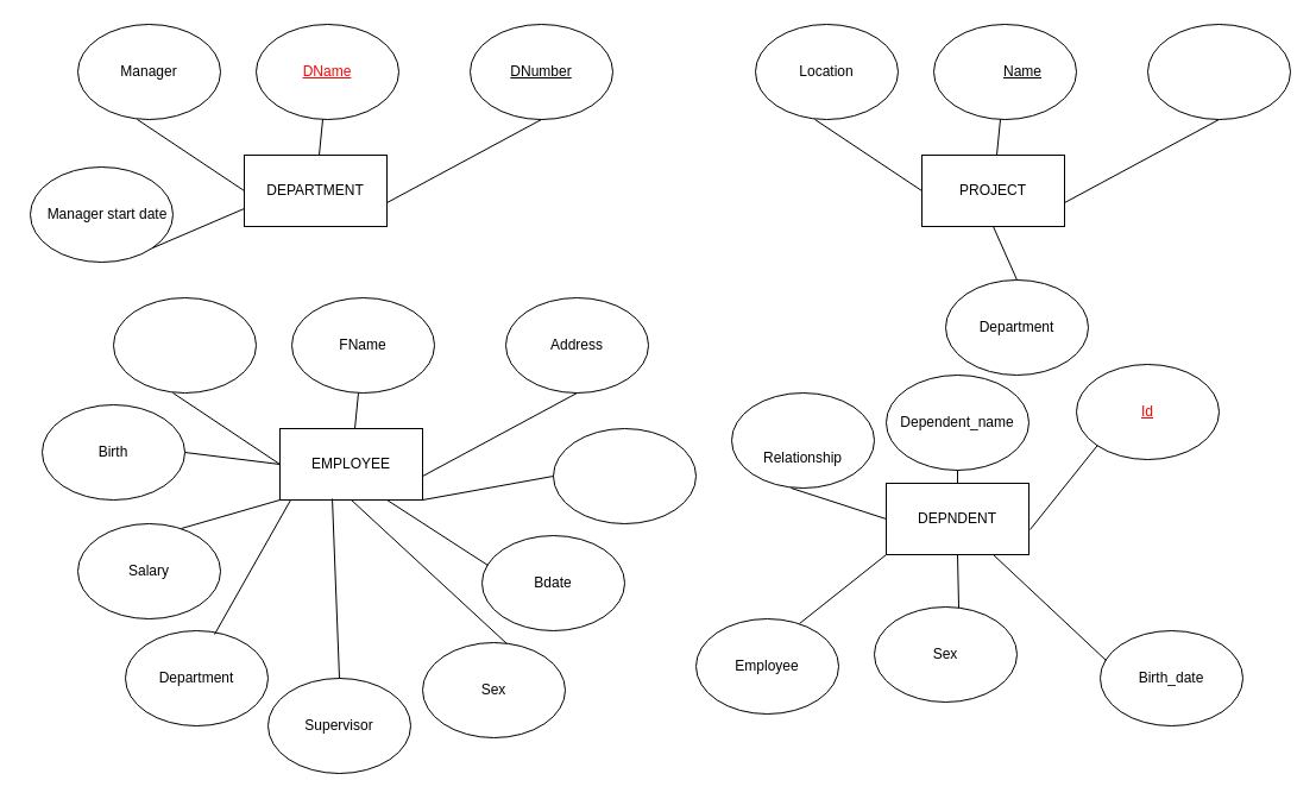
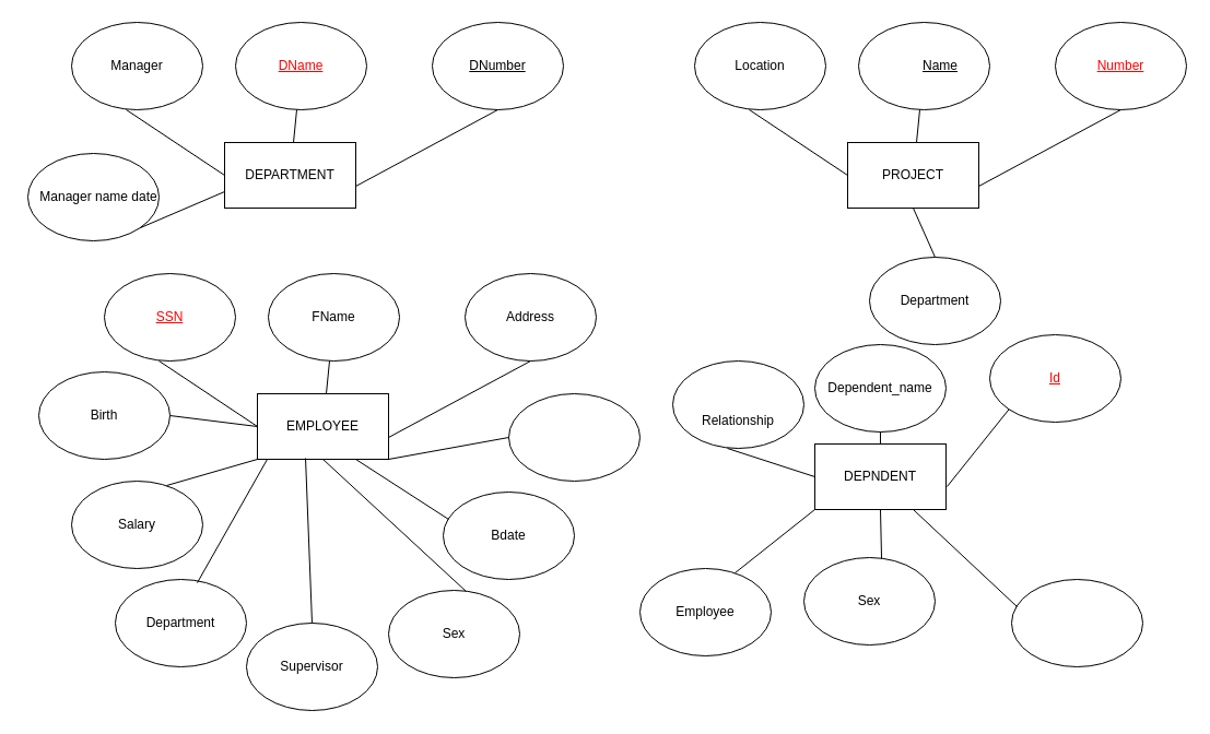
+ <mxCell id="30" value="&lt;div&gt;&lt;font color=&quot;#FF0000&quot;&gt;&lt;u&gt;Number&lt;/u&gt;&lt;/font&gt;&lt;/div&gt;" style="text;html=1;strokeColor=none;fillColor=none;align=center;verticalAlign=middle;whiteSpace=wrap;rounded=0;labelBorderColor=none;" parent="28" vertex="1"><mxGeometry x="30" y="25" width="60" height="30" as="geometry" /></mxCell>
- <mxCell id="111" value="Manager start date" style="text;html=1;strokeColor=none;fillColor=none;align=center;verticalAlign=middle;whiteSpace=wrap;rounded=0;labelBorderColor=none;" parent="109" vertex="1"><mxGeometry y="25" width="140" height="30" as="geometry" /></mxCell>
+ <mxCell id="111" value="Manager name date" style="text;html=1;strokeColor=none;fillColor=none;align=center;verticalAlign=middle;whiteSpace=wrap;rounded=0;labelBorderColor=none;" parent="109" vertex="1"><mxGeometry y="25" width="140" height="30" as="geometry" /></mxCell>
+ <mxCell id="40" value="&lt;font color=&quot;#FF0000&quot;&gt;&lt;u&gt;SSN&lt;/u&gt;&lt;/font&gt;" style="text;html=1;strokeColor=none;fillColor=none;align=center;verticalAlign=middle;whiteSpace=wrap;rounded=0;labelBorderColor=none;" parent="38" vertex="1"><mxGeometry x="30" y="25" width="60" height="30" as="geometry" /></mxCell>
- <mxCell id="83" value="Birth_date" style="text;html=1;strokeColor=none;fillColor=none;align=center;verticalAlign=middle;whiteSpace=wrap;rounded=0;labelBorderColor=none;" parent="81" vertex="1"><mxGeometry x="30" y="25" width="60" height="30" as="geometry" /></mxCell>
